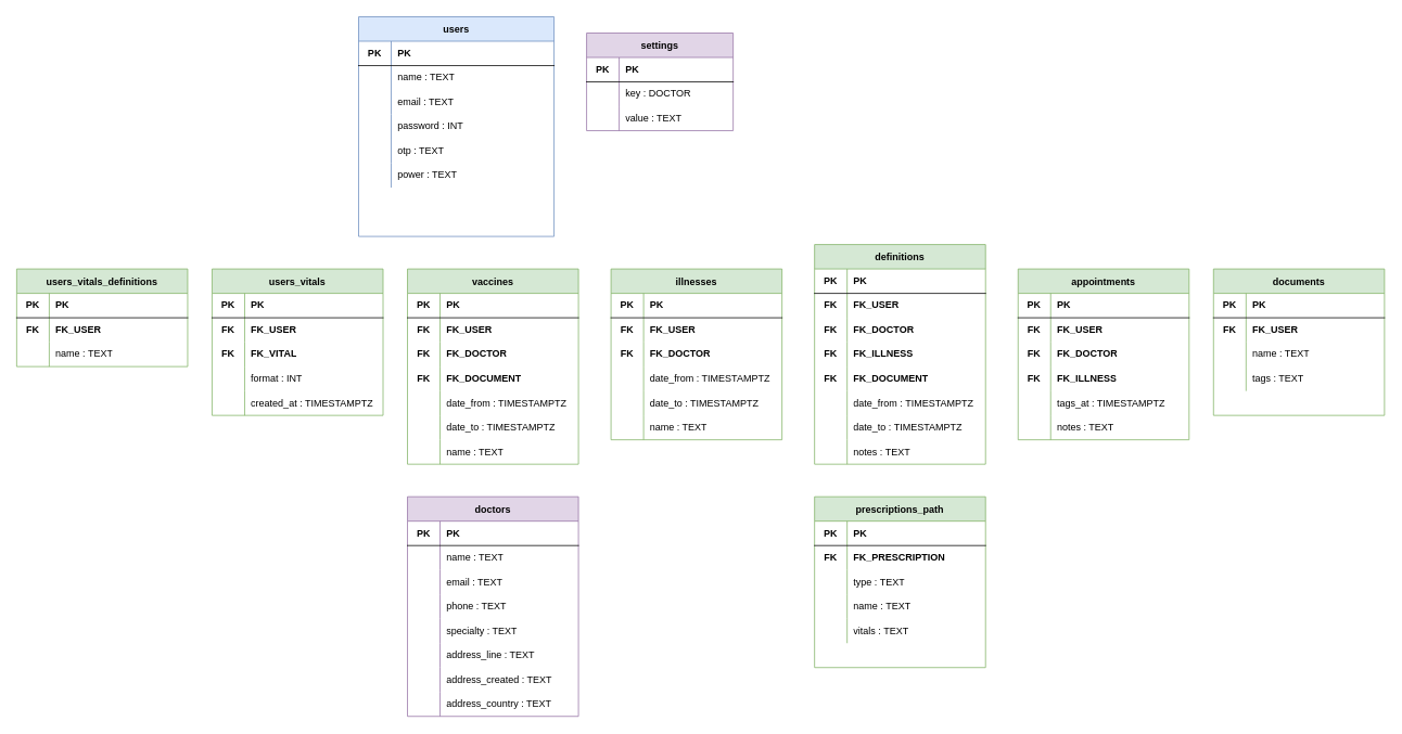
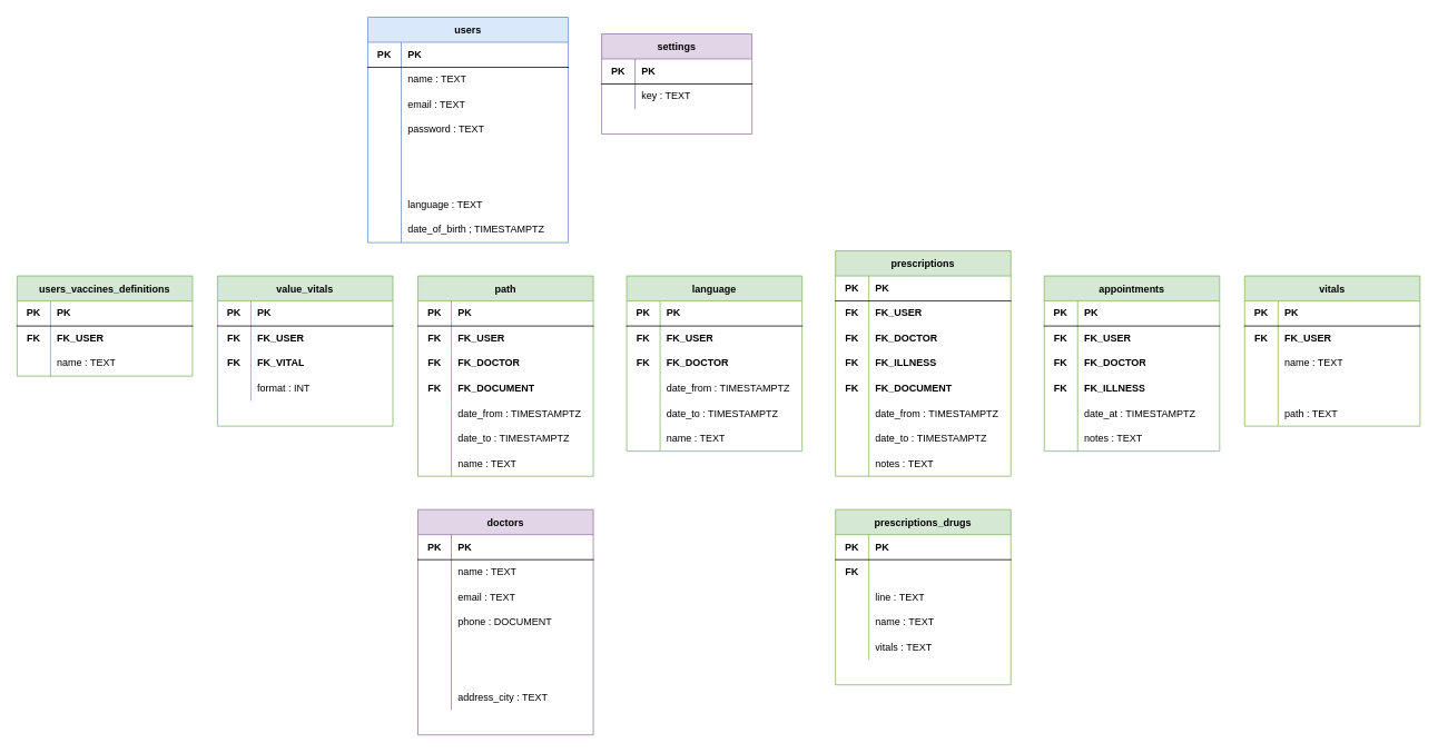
- <mxCell id="33" value="key : DOCTOR" style="shape=partialRectangle;html=1;whiteSpace=wrap;connectable=0;fillColor=none;top=0;left=0;bottom=0;right=0;align=left;spacingLeft=6;overflow=hidden;pointerEvents=1;" parent="31" vertex="1"><mxGeometry x="40" width="140" height="30" as="geometry"><mxRectangle width="140" height="30" as="alternateBounds" /></mxGeometry></mxCell>
+ <mxCell id="33" value="key : TEXT" style="shape=partialRectangle;html=1;whiteSpace=wrap;connectable=0;fillColor=none;top=0;left=0;bottom=0;right=0;align=left;spacingLeft=6;overflow=hidden;pointerEvents=1;" parent="31" vertex="1"><mxGeometry x="40" width="140" height="30" as="geometry"><mxRectangle width="140" height="30" as="alternateBounds" /></mxGeometry></mxCell>
- <mxCell id="36" value="value : TEXT" style="shape=partialRectangle;html=1;whiteSpace=wrap;connectable=0;fillColor=none;top=0;left=0;bottom=0;right=0;align=left;spacingLeft=6;overflow=hidden;pointerEvents=1;" parent="34" vertex="1"><mxGeometry x="40" width="140" height="30" as="geometry"><mxRectangle width="140" height="30" as="alternateBounds" /></mxGeometry></mxCell>
- <mxCell id="14" value="password : INT" style="shape=partialRectangle;html=1;whiteSpace=wrap;connectable=0;fillColor=none;top=0;left=0;bottom=0;right=0;align=left;spacingLeft=6;overflow=hidden;pointerEvents=1;" parent="12" vertex="1"><mxGeometry x="40" width="200" height="30" as="geometry"><mxRectangle width="200" height="30" as="alternateBounds" /></mxGeometry></mxCell>
+ <mxCell id="14" value="password : TEXT" style="shape=partialRectangle;html=1;whiteSpace=wrap;connectable=0;fillColor=none;top=0;left=0;bottom=0;right=0;align=left;spacingLeft=6;overflow=hidden;pointerEvents=1;" parent="12" vertex="1"><mxGeometry x="40" width="200" height="30" as="geometry"><mxRectangle width="200" height="30" as="alternateBounds" /></mxGeometry></mxCell>
- <mxCell id="17" value="otp : TEXT" style="shape=partialRectangle;html=1;whiteSpace=wrap;connectable=0;fillColor=none;top=0;left=0;bottom=0;right=0;align=left;spacingLeft=6;overflow=hidden;pointerEvents=1;" parent="15" vertex="1"><mxGeometry x="40" width="200" height="30" as="geometry"><mxRectangle width="200" height="30" as="alternateBounds" /></mxGeometry></mxCell>
- <mxCell id="20" value="power : TEXT" style="shape=partialRectangle;html=1;whiteSpace=wrap;connectable=0;fillColor=none;top=0;left=0;bottom=0;right=0;align=left;spacingLeft=6;overflow=hidden;pointerEvents=1;" parent="18" vertex="1"><mxGeometry x="40" width="200" height="30" as="geometry"><mxRectangle width="200" height="30" as="alternateBounds" /></mxGeometry></mxCell>
+ <mxCell id="23" value="language : TEXT" style="shape=partialRectangle;html=1;whiteSpace=wrap;connectable=0;fillColor=none;top=0;left=0;bottom=0;right=0;align=left;spacingLeft=6;overflow=hidden;pointerEvents=1;" parent="21" vertex="1"><mxGeometry x="40" width="200" height="30" as="geometry"><mxRectangle width="200" height="30" as="alternateBounds" /></mxGeometry></mxCell>
+ <mxCell id="26" value="date_of_birth ; TIMESTAMPTZ" style="shape=partialRectangle;html=1;whiteSpace=wrap;connectable=0;fillColor=none;top=0;left=0;bottom=0;right=0;align=left;spacingLeft=6;overflow=hidden;pointerEvents=1;" vertex="1" parent="24"><mxGeometry x="40" width="200" height="30" as="geometry"><mxRectangle width="200" height="30" as="alternateBounds" /></mxGeometry></mxCell>
- <mxCell id="103" value="definitions" style="shape=table;startSize=30;container=1;collapsible=0;childLayout=tableLayout;fixedRows=1;rowLines=0;fontStyle=1;align=center;pointerEvents=1;fillColor=#d5e8d4;strokeColor=#82b366;" parent="1" vertex="1"><mxGeometry x="1000" y="300" width="210" height="270" as="geometry" /></mxCell>
+ <mxCell id="103" value="prescriptions" style="shape=table;startSize=30;container=1;collapsible=0;childLayout=tableLayout;fixedRows=1;rowLines=0;fontStyle=1;align=center;pointerEvents=1;fillColor=#d5e8d4;strokeColor=#82b366;" parent="1" vertex="1"><mxGeometry x="1000" y="300" width="210" height="270" as="geometry" /></mxCell>
- <mxCell id="197" value="users_vitals_definitions" style="shape=table;startSize=30;container=1;collapsible=0;childLayout=tableLayout;fixedRows=1;rowLines=0;fontStyle=1;align=center;pointerEvents=1;fillColor=#d5e8d4;strokeColor=#82b366;" parent="1" vertex="1"><mxGeometry x="20" y="330" width="210" height="120" as="geometry" /></mxCell>
+ <mxCell id="197" value="users_vaccines_definitions" style="shape=table;startSize=30;container=1;collapsible=0;childLayout=tableLayout;fixedRows=1;rowLines=0;fontStyle=1;align=center;pointerEvents=1;fillColor=#d5e8d4;strokeColor=#82b366;" parent="1" vertex="1"><mxGeometry x="20" y="330" width="210" height="120" as="geometry" /></mxCell>
- <mxCell id="181" value="users_vitals" style="shape=table;startSize=30;container=1;collapsible=0;childLayout=tableLayout;fixedRows=1;rowLines=0;fontStyle=1;align=center;pointerEvents=1;fillColor=#d5e8d4;strokeColor=#82b366;" parent="1" vertex="1"><mxGeometry x="260" y="330" width="210" height="180" as="geometry" /></mxCell>
+ <mxCell id="181" value="value_vitals" style="shape=table;startSize=30;container=1;collapsible=0;childLayout=tableLayout;fixedRows=1;rowLines=0;fontStyle=1;align=center;pointerEvents=1;fillColor=#d5e8d4;strokeColor=#82b366;" parent="1" vertex="1"><mxGeometry x="260" y="330" width="210" height="180" as="geometry" /></mxCell>
- <mxCell id="37" value="vaccines" style="shape=table;startSize=30;container=1;collapsible=0;childLayout=tableLayout;fixedRows=1;rowLines=0;fontStyle=1;align=center;pointerEvents=1;fillColor=#d5e8d4;strokeColor=#82b366;" parent="1" vertex="1"><mxGeometry x="500" y="330" width="210" height="240" as="geometry" /></mxCell>
+ <mxCell id="37" value="path" style="shape=table;startSize=30;container=1;collapsible=0;childLayout=tableLayout;fixedRows=1;rowLines=0;fontStyle=1;align=center;pointerEvents=1;fillColor=#d5e8d4;strokeColor=#82b366;" parent="1" vertex="1"><mxGeometry x="500" y="330" width="210" height="240" as="geometry" /></mxCell>
- <mxCell id="59" value="illnesses" style="shape=table;startSize=30;container=1;collapsible=0;childLayout=tableLayout;fixedRows=1;rowLines=0;fontStyle=1;align=center;pointerEvents=1;fillColor=#d5e8d4;strokeColor=#82b366;" parent="1" vertex="1"><mxGeometry x="750" y="330" width="210" height="210" as="geometry" /></mxCell>
+ <mxCell id="59" value="language" style="shape=table;startSize=30;container=1;collapsible=0;childLayout=tableLayout;fixedRows=1;rowLines=0;fontStyle=1;align=center;pointerEvents=1;fillColor=#d5e8d4;strokeColor=#82b366;" parent="1" vertex="1"><mxGeometry x="750" y="330" width="210" height="210" as="geometry" /></mxCell>
- <mxCell id="165" value="documents" style="shape=table;startSize=30;container=1;collapsible=0;childLayout=tableLayout;fixedRows=1;rowLines=0;fontStyle=1;align=center;pointerEvents=1;fillColor=#d5e8d4;strokeColor=#82b366;" parent="1" vertex="1"><mxGeometry x="1490" y="330" width="210" height="180" as="geometry" /></mxCell>
+ <mxCell id="165" value="vitals" style="shape=table;startSize=30;container=1;collapsible=0;childLayout=tableLayout;fixedRows=1;rowLines=0;fontStyle=1;align=center;pointerEvents=1;fillColor=#d5e8d4;strokeColor=#82b366;" parent="1" vertex="1"><mxGeometry x="1490" y="330" width="210" height="180" as="geometry" /></mxCell>
- <mxCell id="177" value="tags : TEXT" style="shape=partialRectangle;html=1;whiteSpace=wrap;connectable=0;fillColor=none;top=0;left=0;bottom=0;right=0;align=left;spacingLeft=6;overflow=hidden;pointerEvents=1;" parent="175" vertex="1"><mxGeometry x="40" width="170" height="30" as="geometry"><mxRectangle width="170" height="30" as="alternateBounds" /></mxGeometry></mxCell>
- <mxCell id="196" value="created_at : TIMESTAMPTZ" style="shape=partialRectangle;html=1;whiteSpace=wrap;connectable=0;fillColor=none;top=0;left=0;bottom=0;right=0;align=left;spacingLeft=6;overflow=hidden;pointerEvents=1;" parent="194" vertex="1"><mxGeometry x="40" width="170" height="30" as="geometry"><mxRectangle width="170" height="30" as="alternateBounds" /></mxGeometry></mxCell>
- <mxCell id="143" value="tags_at : TIMESTAMPTZ" style="shape=partialRectangle;html=1;whiteSpace=wrap;connectable=0;fillColor=none;top=0;left=0;bottom=0;right=0;align=left;spacingLeft=6;overflow=hidden;pointerEvents=1;" parent="141" vertex="1"><mxGeometry x="40" width="170" height="30" as="geometry"><mxRectangle width="170" height="30" as="alternateBounds" /></mxGeometry></mxCell>
+ <mxCell id="143" value="date_at : TIMESTAMPTZ" style="shape=partialRectangle;html=1;whiteSpace=wrap;connectable=0;fillColor=none;top=0;left=0;bottom=0;right=0;align=left;spacingLeft=6;overflow=hidden;pointerEvents=1;" parent="141" vertex="1"><mxGeometry x="40" width="170" height="30" as="geometry"><mxRectangle width="170" height="30" as="alternateBounds" /></mxGeometry></mxCell>
+ <mxCell id="180" value="path : TEXT" style="shape=partialRectangle;html=1;whiteSpace=wrap;connectable=0;fillColor=none;top=0;left=0;bottom=0;right=0;align=left;spacingLeft=6;overflow=hidden;pointerEvents=1;" parent="178" vertex="1"><mxGeometry x="40" width="170" height="30" as="geometry"><mxRectangle width="170" height="30" as="alternateBounds" /></mxGeometry></mxCell>
- <mxCell id="147" value="prescriptions_path" style="shape=table;startSize=30;container=1;collapsible=0;childLayout=tableLayout;fixedRows=1;rowLines=0;fontStyle=1;align=center;pointerEvents=1;fillColor=#d5e8d4;strokeColor=#82b366;" parent="1" vertex="1"><mxGeometry x="1000" y="610" width="210" height="210" as="geometry" /></mxCell>
+ <mxCell id="147" value="prescriptions_drugs" style="shape=table;startSize=30;container=1;collapsible=0;childLayout=tableLayout;fixedRows=1;rowLines=0;fontStyle=1;align=center;pointerEvents=1;fillColor=#d5e8d4;strokeColor=#82b366;" parent="1" vertex="1"><mxGeometry x="1000" y="610" width="210" height="210" as="geometry" /></mxCell>
- <mxCell id="153" value="FK_PRESCRIPTION" style="shape=partialRectangle;html=1;whiteSpace=wrap;connectable=0;fillColor=none;top=0;left=0;bottom=0;right=0;align=left;spacingLeft=6;overflow=hidden;pointerEvents=1;fontStyle=1" parent="151" vertex="1"><mxGeometry x="40" width="170" height="30" as="geometry"><mxRectangle width="170" height="30" as="alternateBounds" /></mxGeometry></mxCell>
- <mxCell id="156" value="type : TEXT" style="shape=partialRectangle;html=1;whiteSpace=wrap;connectable=0;fillColor=none;top=0;left=0;bottom=0;right=0;align=left;spacingLeft=6;overflow=hidden;pointerEvents=1;" parent="154" vertex="1"><mxGeometry x="40" width="170" height="30" as="geometry"><mxRectangle width="170" height="30" as="alternateBounds" /></mxGeometry></mxCell>
+ <mxCell id="156" value="line : TEXT" style="shape=partialRectangle;html=1;whiteSpace=wrap;connectable=0;fillColor=none;top=0;left=0;bottom=0;right=0;align=left;spacingLeft=6;overflow=hidden;pointerEvents=1;" parent="154" vertex="1"><mxGeometry x="40" width="170" height="30" as="geometry"><mxRectangle width="170" height="30" as="alternateBounds" /></mxGeometry></mxCell>
- <mxCell id="90" value="phone : TEXT" style="shape=partialRectangle;html=1;whiteSpace=wrap;connectable=0;fillColor=none;top=0;left=0;bottom=0;right=0;align=left;spacingLeft=6;overflow=hidden;pointerEvents=1;" parent="88" vertex="1"><mxGeometry x="40" width="170" height="30" as="geometry"><mxRectangle width="170" height="30" as="alternateBounds" /></mxGeometry></mxCell>
+ <mxCell id="90" value="phone : DOCUMENT" style="shape=partialRectangle;html=1;whiteSpace=wrap;connectable=0;fillColor=none;top=0;left=0;bottom=0;right=0;align=left;spacingLeft=6;overflow=hidden;pointerEvents=1;" parent="88" vertex="1"><mxGeometry x="40" width="170" height="30" as="geometry"><mxRectangle width="170" height="30" as="alternateBounds" /></mxGeometry></mxCell>
- <mxCell id="93" value="specialty : TEXT" style="shape=partialRectangle;html=1;whiteSpace=wrap;connectable=0;fillColor=none;top=0;left=0;bottom=0;right=0;align=left;spacingLeft=6;overflow=hidden;pointerEvents=1;" parent="91" vertex="1"><mxGeometry x="40" width="170" height="30" as="geometry"><mxRectangle width="170" height="30" as="alternateBounds" /></mxGeometry></mxCell>
- <mxCell id="96" value="address_line : TEXT" style="shape=partialRectangle;html=1;whiteSpace=wrap;connectable=0;fillColor=none;top=0;left=0;bottom=0;right=0;align=left;spacingLeft=6;overflow=hidden;pointerEvents=1;" parent="94" vertex="1"><mxGeometry x="40" width="170" height="30" as="geometry"><mxRectangle width="170" height="30" as="alternateBounds" /></mxGeometry></mxCell>
- <mxCell id="99" value="address_created : TEXT" style="shape=partialRectangle;html=1;whiteSpace=wrap;connectable=0;fillColor=none;top=0;left=0;bottom=0;right=0;align=left;spacingLeft=6;overflow=hidden;pointerEvents=1;" parent="97" vertex="1"><mxGeometry x="40" width="170" height="30" as="geometry"><mxRectangle width="170" height="30" as="alternateBounds" /></mxGeometry></mxCell>
+ <mxCell id="99" value="address_city : TEXT" style="shape=partialRectangle;html=1;whiteSpace=wrap;connectable=0;fillColor=none;top=0;left=0;bottom=0;right=0;align=left;spacingLeft=6;overflow=hidden;pointerEvents=1;" parent="97" vertex="1"><mxGeometry x="40" width="170" height="30" as="geometry"><mxRectangle width="170" height="30" as="alternateBounds" /></mxGeometry></mxCell>
- <mxCell id="102" value="address_country : TEXT" style="shape=partialRectangle;html=1;whiteSpace=wrap;connectable=0;fillColor=none;top=0;left=0;bottom=0;right=0;align=left;spacingLeft=6;overflow=hidden;pointerEvents=1;" parent="100" vertex="1"><mxGeometry x="40" width="170" height="30" as="geometry"><mxRectangle width="170" height="30" as="alternateBounds" /></mxGeometry></mxCell>
